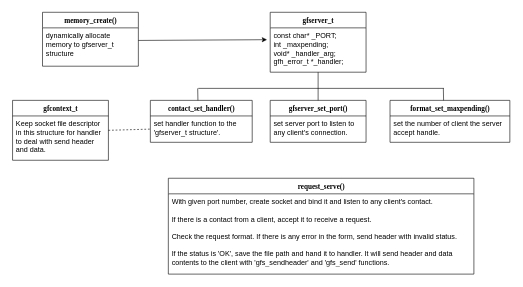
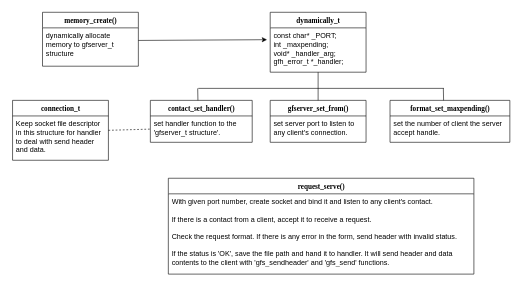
- <mxCell id="4" value="gfserver_t" style="swimlane;html=1;fontStyle=1;align=center;verticalAlign=top;childLayout=stackLayout;horizontal=1;startSize=26;horizontalStack=0;resizeParent=1;resizeLast=0;collapsible=1;marginBottom=0;swimlaneFillColor=#ffffff;rounded=0;shadow=0;comic=0;labelBackgroundColor=none;strokeWidth=1;fillColor=none;fontFamily=Verdana;fontSize=12" vertex="1" parent="1"><mxGeometry x="450" y="20" width="160" height="100" as="geometry" /></mxCell>
+ <mxCell id="4" value="dynamically_t" style="swimlane;html=1;fontStyle=1;align=center;verticalAlign=top;childLayout=stackLayout;horizontal=1;startSize=26;horizontalStack=0;resizeParent=1;resizeLast=0;collapsible=1;marginBottom=0;swimlaneFillColor=#ffffff;rounded=0;shadow=0;comic=0;labelBackgroundColor=none;strokeWidth=1;fillColor=none;fontFamily=Verdana;fontSize=12" vertex="1" parent="1"><mxGeometry x="450" y="20" width="160" height="100" as="geometry" /></mxCell>
- <mxCell id="18" value="gfcontext_t" style="swimlane;html=1;fontStyle=1;align=center;verticalAlign=top;childLayout=stackLayout;horizontal=1;startSize=26;horizontalStack=0;resizeParent=1;resizeLast=0;collapsible=1;marginBottom=0;swimlaneFillColor=#ffffff;rounded=0;shadow=0;comic=0;labelBackgroundColor=none;strokeWidth=1;fillColor=none;fontFamily=Verdana;fontSize=12" vertex="1" parent="1"><mxGeometry x="20" y="167" width="160" height="100" as="geometry" /></mxCell>
+ <mxCell id="18" value="connection_t" style="swimlane;html=1;fontStyle=1;align=center;verticalAlign=top;childLayout=stackLayout;horizontal=1;startSize=26;horizontalStack=0;resizeParent=1;resizeLast=0;collapsible=1;marginBottom=0;swimlaneFillColor=#ffffff;rounded=0;shadow=0;comic=0;labelBackgroundColor=none;strokeWidth=1;fillColor=none;fontFamily=Verdana;fontSize=12" vertex="1" parent="1"><mxGeometry x="20" y="167" width="160" height="100" as="geometry" /></mxCell>
- <mxCell id="8" value="gfserver_set_port()" style="swimlane;html=1;fontStyle=1;align=center;verticalAlign=top;childLayout=stackLayout;horizontal=1;startSize=26;horizontalStack=0;resizeParent=1;resizeLast=0;collapsible=1;marginBottom=0;swimlaneFillColor=#ffffff;rounded=0;shadow=0;comic=0;labelBackgroundColor=none;strokeWidth=1;fillColor=none;fontFamily=Verdana;fontSize=12" vertex="1" parent="1"><mxGeometry x="450" y="167" width="160" height="70" as="geometry" /></mxCell>
+ <mxCell id="8" value="gfserver_set_from()" style="swimlane;html=1;fontStyle=1;align=center;verticalAlign=top;childLayout=stackLayout;horizontal=1;startSize=26;horizontalStack=0;resizeParent=1;resizeLast=0;collapsible=1;marginBottom=0;swimlaneFillColor=#ffffff;rounded=0;shadow=0;comic=0;labelBackgroundColor=none;strokeWidth=1;fillColor=none;fontFamily=Verdana;fontSize=12" vertex="1" parent="1"><mxGeometry x="450" y="167" width="160" height="70" as="geometry" /></mxCell>
